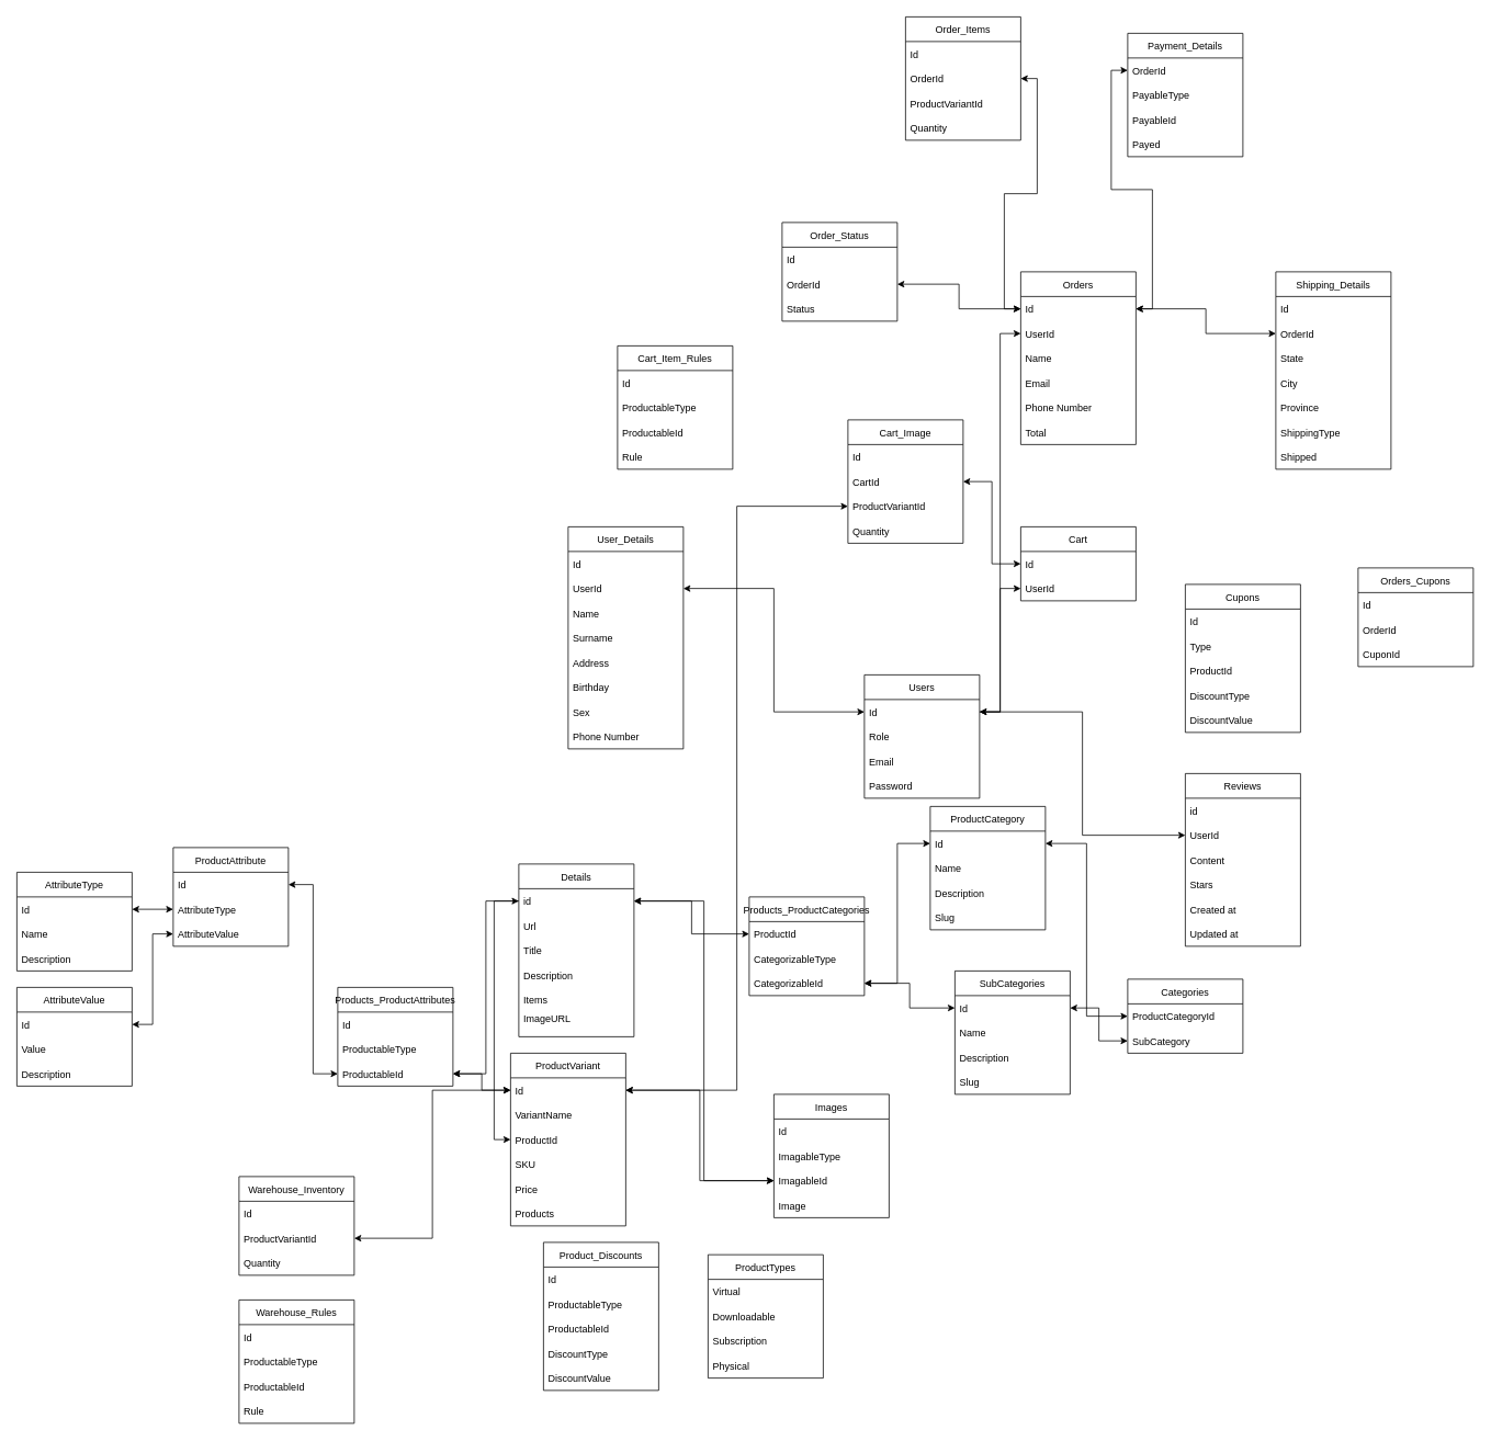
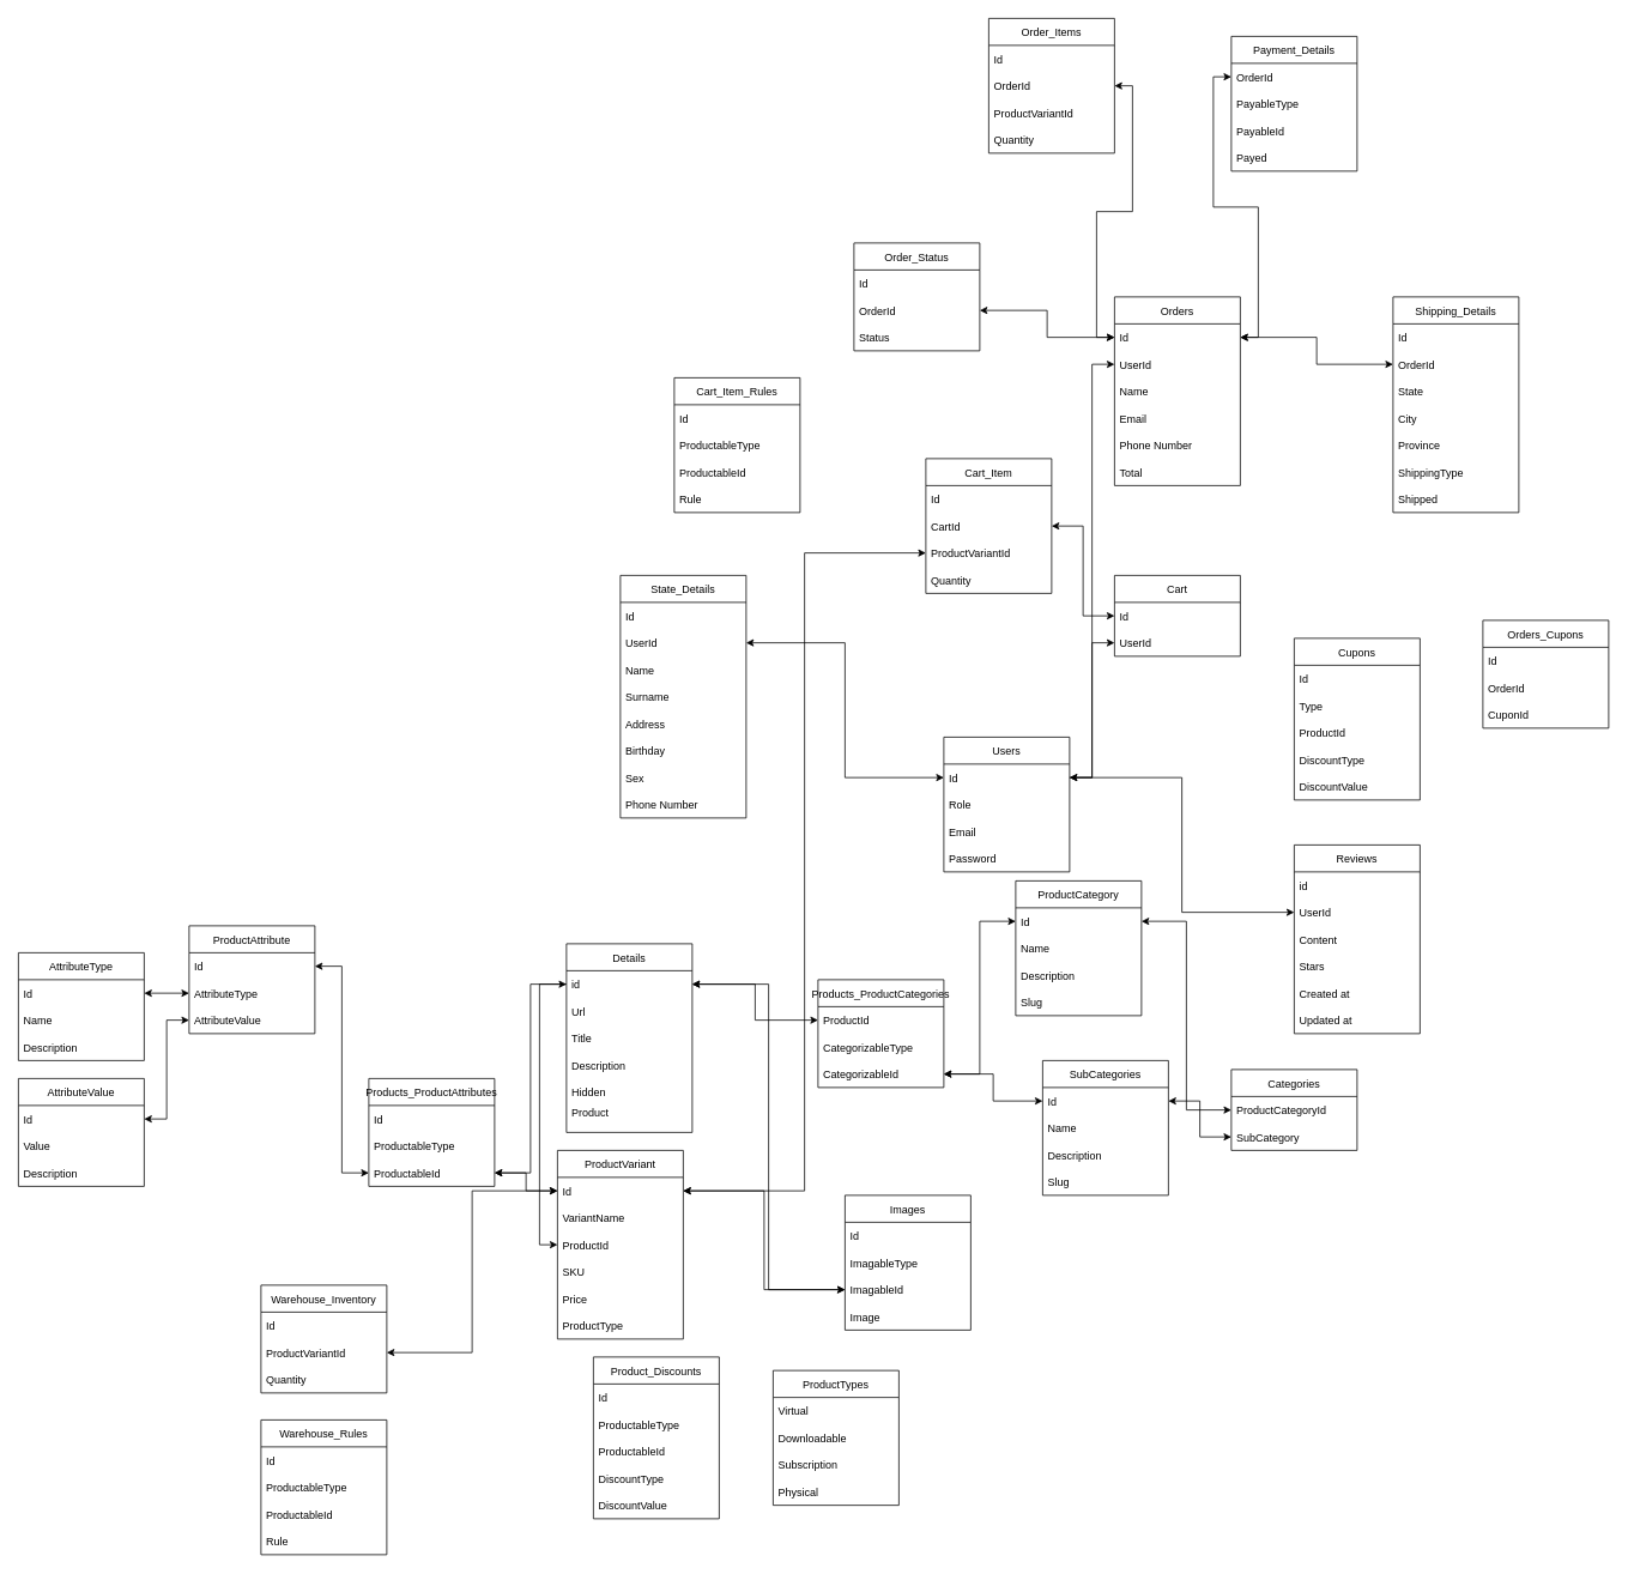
- <mxCell id="82" value="Cart_Image" style="swimlane;fontStyle=0;childLayout=stackLayout;horizontal=1;startSize=30;horizontalStack=0;resizeParent=1;resizeParentMax=0;resizeLast=0;collapsible=1;marginBottom=0;" parent="1" vertex="1"><mxGeometry x="1030" y="510" width="140" height="150" as="geometry" /></mxCell>
+ <mxCell id="82" value="Cart_Item" style="swimlane;fontStyle=0;childLayout=stackLayout;horizontal=1;startSize=30;horizontalStack=0;resizeParent=1;resizeParentMax=0;resizeLast=0;collapsible=1;marginBottom=0;" parent="1" vertex="1"><mxGeometry x="1030" y="510" width="140" height="150" as="geometry" /></mxCell>
- <mxCell id="68" value="User_Details" style="swimlane;fontStyle=0;childLayout=stackLayout;horizontal=1;startSize=30;horizontalStack=0;resizeParent=1;resizeParentMax=0;resizeLast=0;collapsible=1;marginBottom=0;" parent="1" vertex="1"><mxGeometry x="690" y="640" width="140" height="270" as="geometry" /></mxCell>
+ <mxCell id="68" value="State_Details" style="swimlane;fontStyle=0;childLayout=stackLayout;horizontal=1;startSize=30;horizontalStack=0;resizeParent=1;resizeParentMax=0;resizeLast=0;collapsible=1;marginBottom=0;" parent="1" vertex="1"><mxGeometry x="690" y="640" width="140" height="270" as="geometry" /></mxCell>
- <mxCell id="7" value="Items" style="text;strokeColor=none;fillColor=none;align=left;verticalAlign=middle;spacingLeft=4;spacingRight=4;overflow=hidden;points=[[0,0.5],[1,0.5]];portConstraint=eastwest;rotatable=0;" parent="2" vertex="1"><mxGeometry y="150" width="140" height="30" as="geometry" /></mxCell>
+ <mxCell id="7" value="Hidden" style="text;strokeColor=none;fillColor=none;align=left;verticalAlign=middle;spacingLeft=4;spacingRight=4;overflow=hidden;points=[[0,0.5],[1,0.5]];portConstraint=eastwest;rotatable=0;" parent="2" vertex="1"><mxGeometry y="150" width="140" height="30" as="geometry" /></mxCell>
- <mxCell id="8" value="ImageURL&#10;" style="text;strokeColor=none;fillColor=none;align=left;verticalAlign=middle;spacingLeft=4;spacingRight=4;overflow=hidden;points=[[0,0.5],[1,0.5]];portConstraint=eastwest;rotatable=0;" parent="2" vertex="1"><mxGeometry y="180" width="140" height="30" as="geometry" /></mxCell>
+ <mxCell id="8" value="Product&#10;" style="text;strokeColor=none;fillColor=none;align=left;verticalAlign=middle;spacingLeft=4;spacingRight=4;overflow=hidden;points=[[0,0.5],[1,0.5]];portConstraint=eastwest;rotatable=0;" parent="2" vertex="1"><mxGeometry y="180" width="140" height="30" as="geometry" /></mxCell>
- <mxCell id="15" value="Products" style="text;strokeColor=none;fillColor=none;align=left;verticalAlign=middle;spacingLeft=4;spacingRight=4;overflow=hidden;points=[[0,0.5],[1,0.5]];portConstraint=eastwest;rotatable=0;" parent="9" vertex="1"><mxGeometry y="180" width="140" height="30" as="geometry" /></mxCell>
+ <mxCell id="15" value="ProductType" style="text;strokeColor=none;fillColor=none;align=left;verticalAlign=middle;spacingLeft=4;spacingRight=4;overflow=hidden;points=[[0,0.5],[1,0.5]];portConstraint=eastwest;rotatable=0;" parent="9" vertex="1"><mxGeometry y="180" width="140" height="30" as="geometry" /></mxCell>
